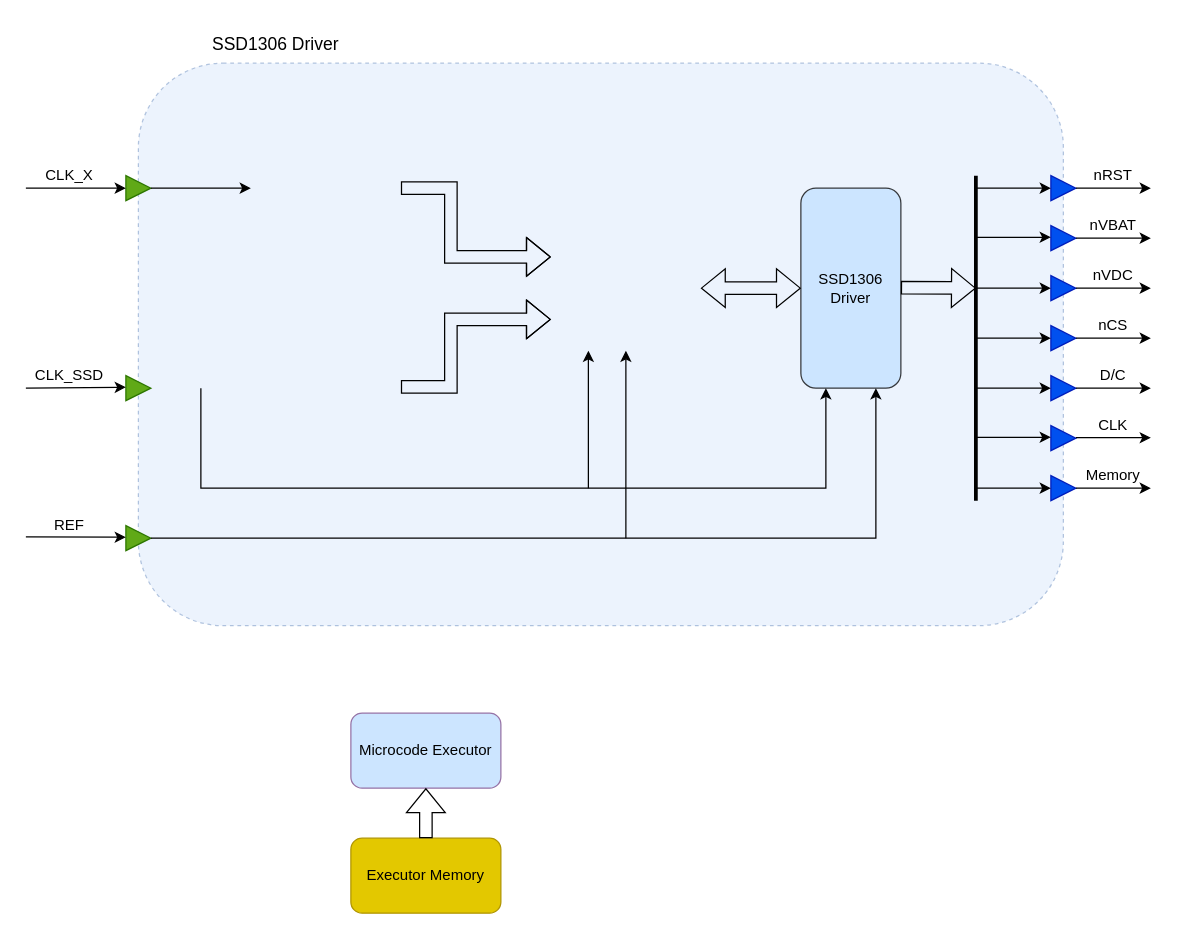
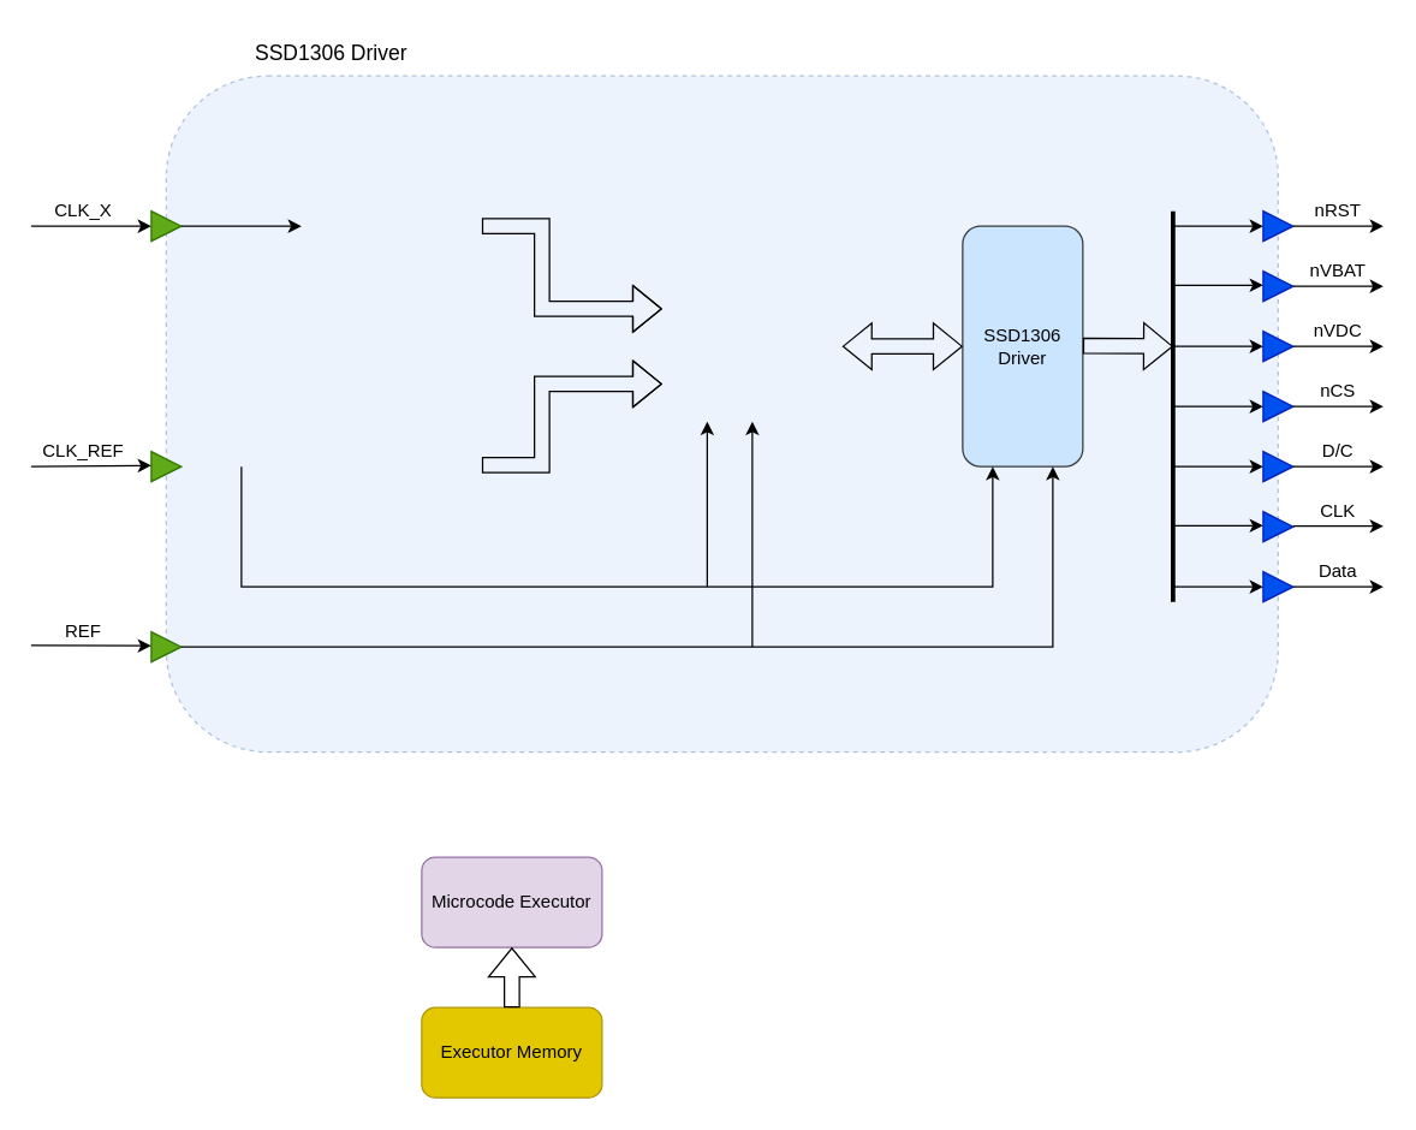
- <mxCell id="26" value="CLK_SSD" style="text;html=1;align=center;verticalAlign=middle;whiteSpace=wrap;rounded=0;" parent="1" vertex="1"><mxGeometry x="20" y="290" width="70" height="20" as="geometry" /></mxCell>
+ <mxCell id="26" value="CLK_REF" style="text;html=1;align=center;verticalAlign=middle;whiteSpace=wrap;rounded=0;" parent="1" vertex="1"><mxGeometry x="20" y="290" width="70" height="20" as="geometry" /></mxCell>
- <mxCell id="16" value="Memory" style="text;html=1;align=center;verticalAlign=middle;whiteSpace=wrap;rounded=0;" parent="1" vertex="1"><mxGeometry x="860" y="370" width="60" height="20" as="geometry" /></mxCell>
+ <mxCell id="16" value="Data" style="text;html=1;align=center;verticalAlign=middle;whiteSpace=wrap;rounded=0;" parent="1" vertex="1"><mxGeometry x="860" y="370" width="60" height="20" as="geometry" /></mxCell>
- <mxCell id="20" value="Microcode Executor" style="rounded=1;whiteSpace=wrap;html=1;fillColor=#cce5ff;strokeColor=#9673a6;" parent="1" vertex="1"><mxGeometry x="280" y="570" width="120" height="60" as="geometry" /></mxCell>
+ <mxCell id="20" value="Microcode Executor" style="rounded=1;whiteSpace=wrap;html=1;fillColor=#e1d5e7;strokeColor=#9673a6;" parent="1" vertex="1"><mxGeometry x="280" y="570" width="120" height="60" as="geometry" /></mxCell>
